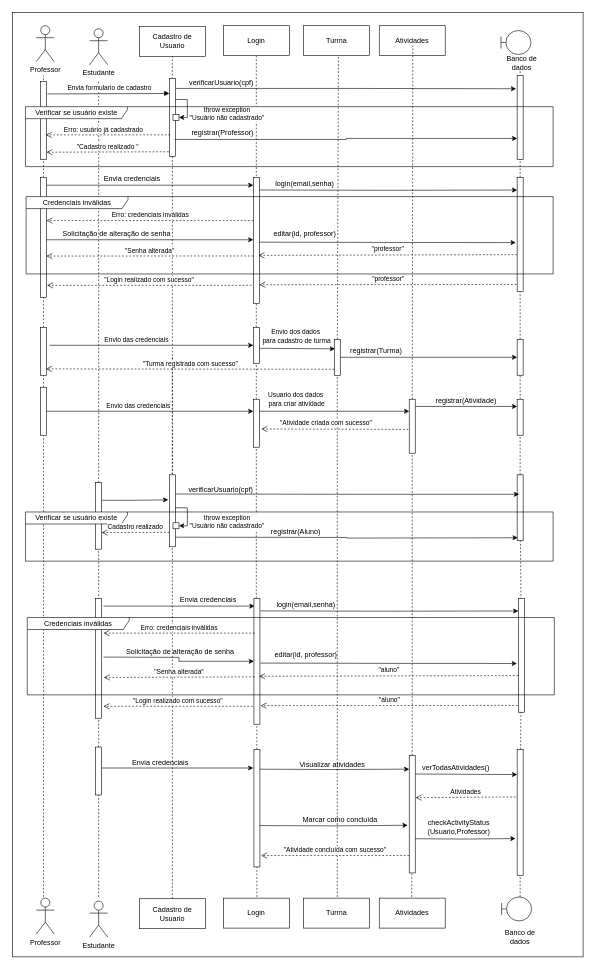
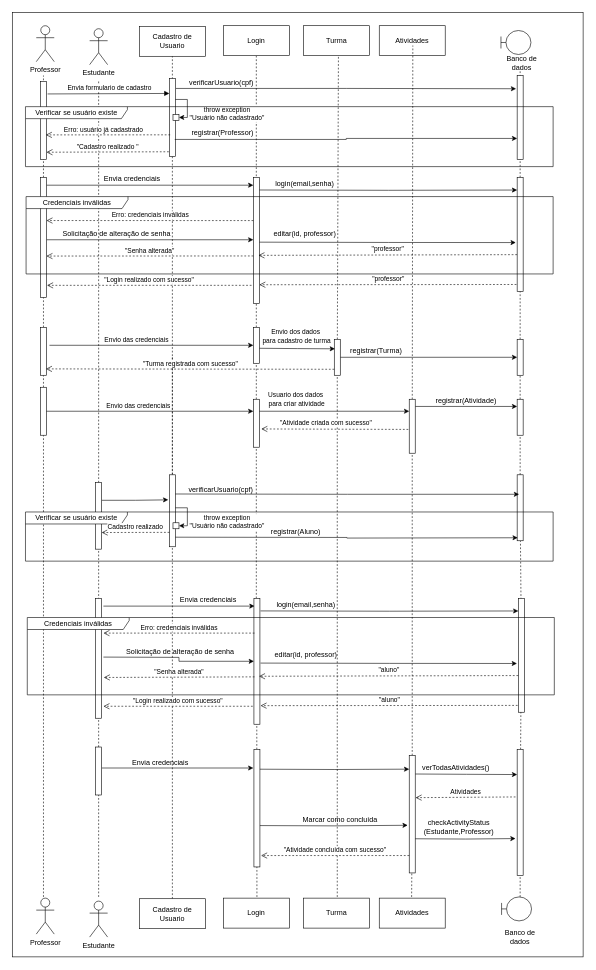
- <mxCell id="119" value="Visualizar atividades" style="text;html=1;align=center;verticalAlign=middle;whiteSpace=wrap;rounded=0;" vertex="1" parent="1"><mxGeometry x="492" y="1260" width="124" height="30" as="geometry" /></mxCell>
- <mxCell id="132" value="checkActivityStatus&lt;div&gt;(Usuario,Professor)&lt;/div&gt;" style="text;html=1;align=center;verticalAlign=middle;whiteSpace=wrap;rounded=0;" vertex="1" parent="1"><mxGeometry x="680" y="1364" width="170" height="30" as="geometry" /></mxCell>
+ <mxCell id="132" value="checkActivityStatus&lt;div&gt;(Estudante,Professor)&lt;/div&gt;" style="text;html=1;align=center;verticalAlign=middle;whiteSpace=wrap;rounded=0;" vertex="1" parent="1"><mxGeometry x="680" y="1364" width="170" height="30" as="geometry" /></mxCell>
